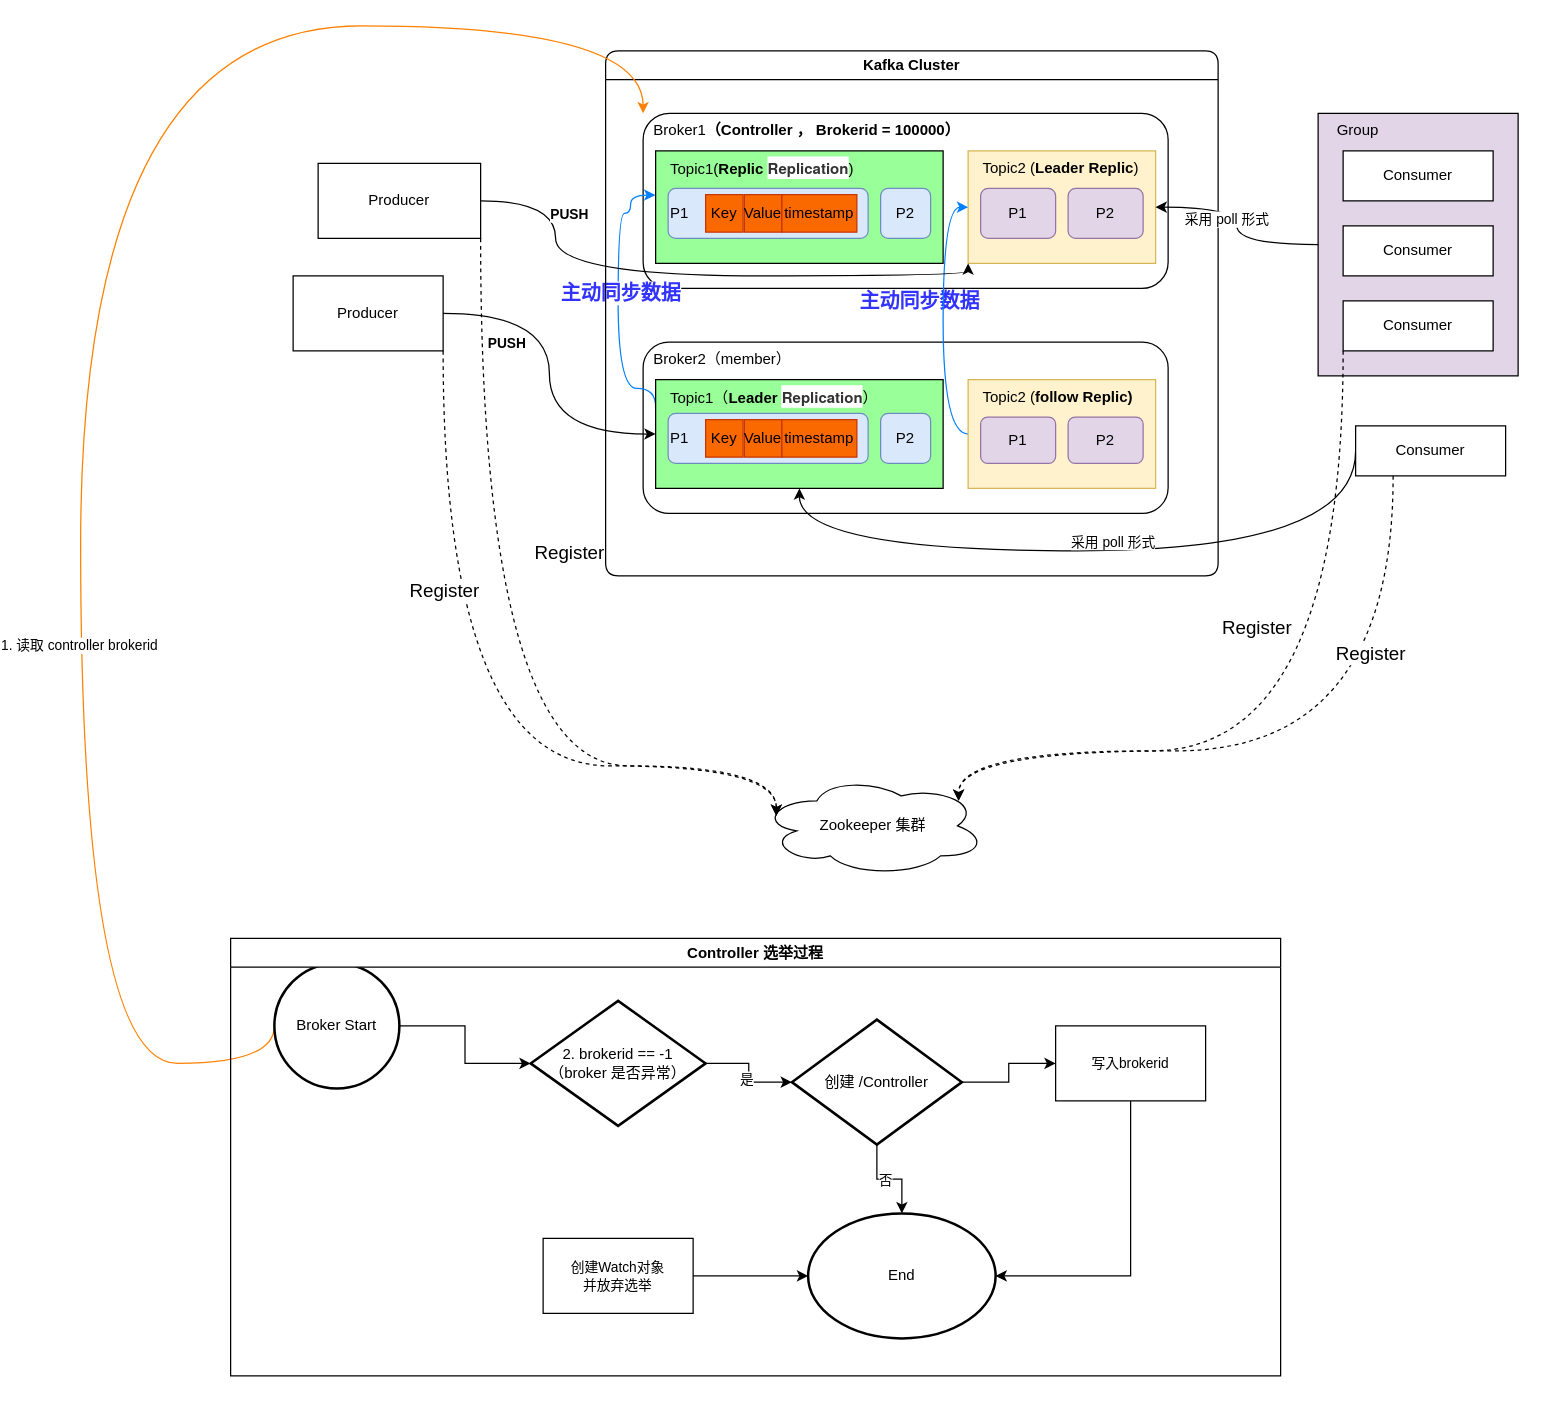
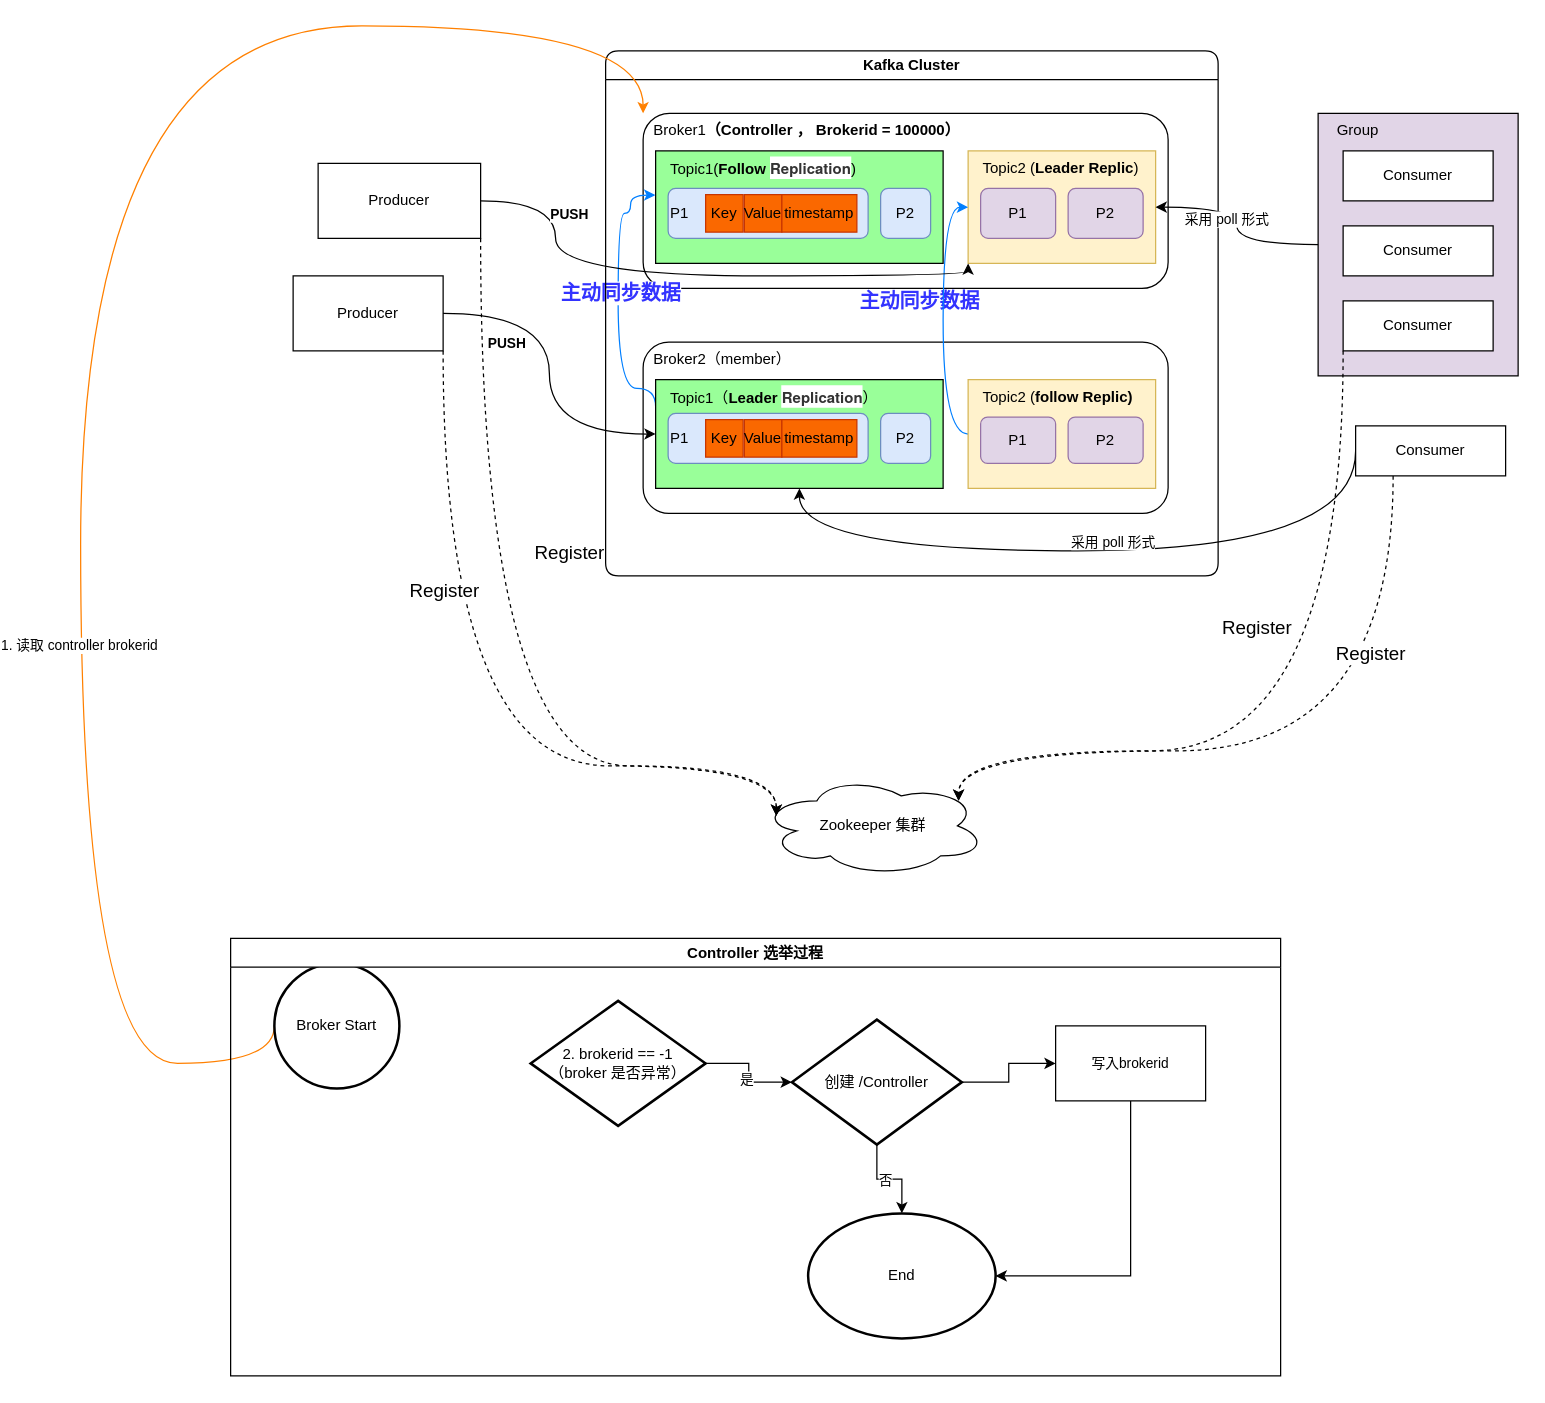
- <mxCell id="6" value="&amp;nbsp; &amp;nbsp;Topic1(&lt;b&gt;Replic&amp;nbsp;&lt;/b&gt;&lt;strong style=&quot;white-space-collapse: preserve; overflow-wrap: break-word; box-sizing: border-box; list-style: inherit; word-break: break-all; color: rgb(51, 51, 51); font-family: &amp;quot;pingfang SC&amp;quot;, &amp;quot;helvetica neue&amp;quot;, arial, &amp;quot;hiragino sans gb&amp;quot;, &amp;quot;microsoft yahei ui&amp;quot;, &amp;quot;microsoft yahei&amp;quot;, simsun, sans-serif; background-color: rgb(255, 255, 255);&quot;&gt;Replication&lt;/strong&gt;)" style="rounded=0;whiteSpace=wrap;html=1;verticalAlign=top;align=left;fillColor=#99FF99;" parent="1" vertex="1"><mxGeometry x="480" y="120" width="230" height="90" as="geometry" /></mxCell>
+ <mxCell id="6" value="&amp;nbsp; &amp;nbsp;Topic1(&lt;b&gt;Follow&amp;nbsp;&lt;/b&gt;&lt;strong style=&quot;white-space-collapse: preserve; overflow-wrap: break-word; box-sizing: border-box; list-style: inherit; word-break: break-all; color: rgb(51, 51, 51); font-family: &amp;quot;pingfang SC&amp;quot;, &amp;quot;helvetica neue&amp;quot;, arial, &amp;quot;hiragino sans gb&amp;quot;, &amp;quot;microsoft yahei ui&amp;quot;, &amp;quot;microsoft yahei&amp;quot;, simsun, sans-serif; background-color: rgb(255, 255, 255);&quot;&gt;Replication&lt;/strong&gt;)" style="rounded=0;whiteSpace=wrap;html=1;verticalAlign=top;align=left;fillColor=#99FF99;" parent="1" vertex="1"><mxGeometry x="480" y="120" width="230" height="90" as="geometry" /></mxCell>
- <mxCell id="53" style="edgeStyle=orthogonalEdgeStyle;rounded=0;orthogonalLoop=1;jettySize=auto;html=1;exitX=1;exitY=0.5;exitDx=0;exitDy=0;exitPerimeter=0;entryX=0;entryY=0.5;entryDx=0;entryDy=0;entryPerimeter=0;" parent="1" source="52" target="51" edge="1"><mxGeometry relative="1" as="geometry" /></mxCell>
- <mxCell id="63" value="&lt;span style=&quot;font-size: 11px; text-wrap: nowrap; background-color: rgb(255, 255, 255);&quot;&gt;创建Watch对象&lt;br&gt;并放弃选举&lt;/span&gt;" style="rounded=0;whiteSpace=wrap;html=1;" parent="1" vertex="1"><mxGeometry x="390" y="990" width="120" height="60" as="geometry" /></mxCell>
- <mxCell id="64" style="edgeStyle=orthogonalEdgeStyle;rounded=0;orthogonalLoop=1;jettySize=auto;html=1;exitX=1;exitY=0.5;exitDx=0;exitDy=0;entryX=0;entryY=0.5;entryDx=0;entryDy=0;entryPerimeter=0;" parent="1" source="63" target="54" edge="1"><mxGeometry relative="1" as="geometry" /></mxCell>
